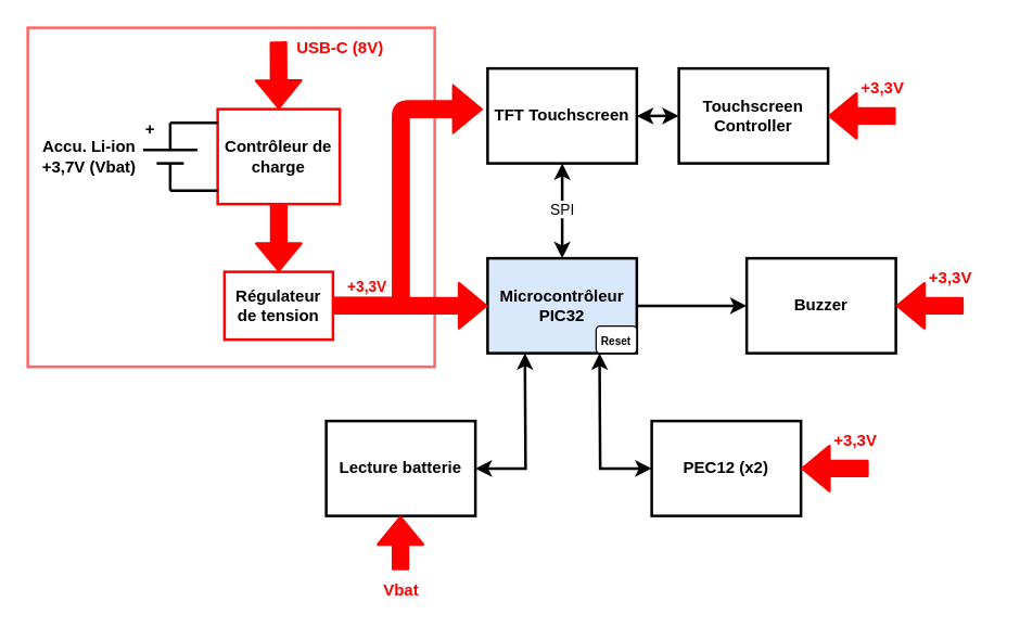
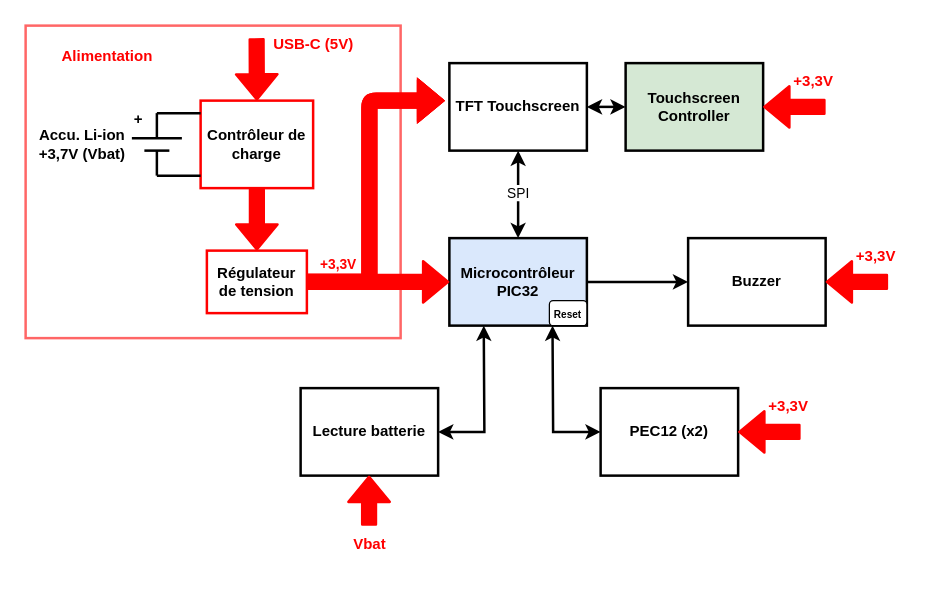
- <mxCell id="7" value="&lt;b&gt;&lt;font color=&quot;#ff0000&quot;&gt;USB-C (8V)&lt;/font&gt;&lt;/b&gt;" style="text;html=1;align=center;verticalAlign=middle;resizable=0;points=[];autosize=1;strokeColor=none;fillColor=none;" parent="1" vertex="1"><mxGeometry x="205" y="20" width="90" height="30" as="geometry" /></mxCell>
+ <mxCell id="7" value="&lt;b&gt;&lt;font color=&quot;#ff0000&quot;&gt;USB-C (5V)&lt;/font&gt;&lt;/b&gt;" style="text;html=1;align=center;verticalAlign=middle;resizable=0;points=[];autosize=1;strokeColor=none;fillColor=none;" parent="1" vertex="1"><mxGeometry x="205" y="20" width="90" height="30" as="geometry" /></mxCell>
+ <mxCell id="3" value="&lt;b&gt;&lt;font color=&quot;#ff0000&quot;&gt;Alimentation&lt;/font&gt;&lt;/b&gt;" style="text;html=1;align=center;verticalAlign=middle;resizable=0;points=[];autosize=1;strokeColor=none;fillColor=none;" parent="1" vertex="1"><mxGeometry x="35" y="30" width="100" height="30" as="geometry" /></mxCell>
- <mxCell id="29" value="&lt;b&gt;Touchscreen Controller&lt;br&gt;&lt;/b&gt;" style="rounded=0;whiteSpace=wrap;html=1;strokeWidth=2;" vertex="1" parent="1"><mxGeometry x="500" y="50" width="110" height="70" as="geometry" /></mxCell>
+ <mxCell id="29" value="&lt;b&gt;Touchscreen Controller&lt;br&gt;&lt;/b&gt;" style="rounded=0;whiteSpace=wrap;html=1;strokeWidth=2;fillColor=#d5e8d4;" vertex="1" parent="1"><mxGeometry x="500" y="50" width="110" height="70" as="geometry" /></mxCell>
